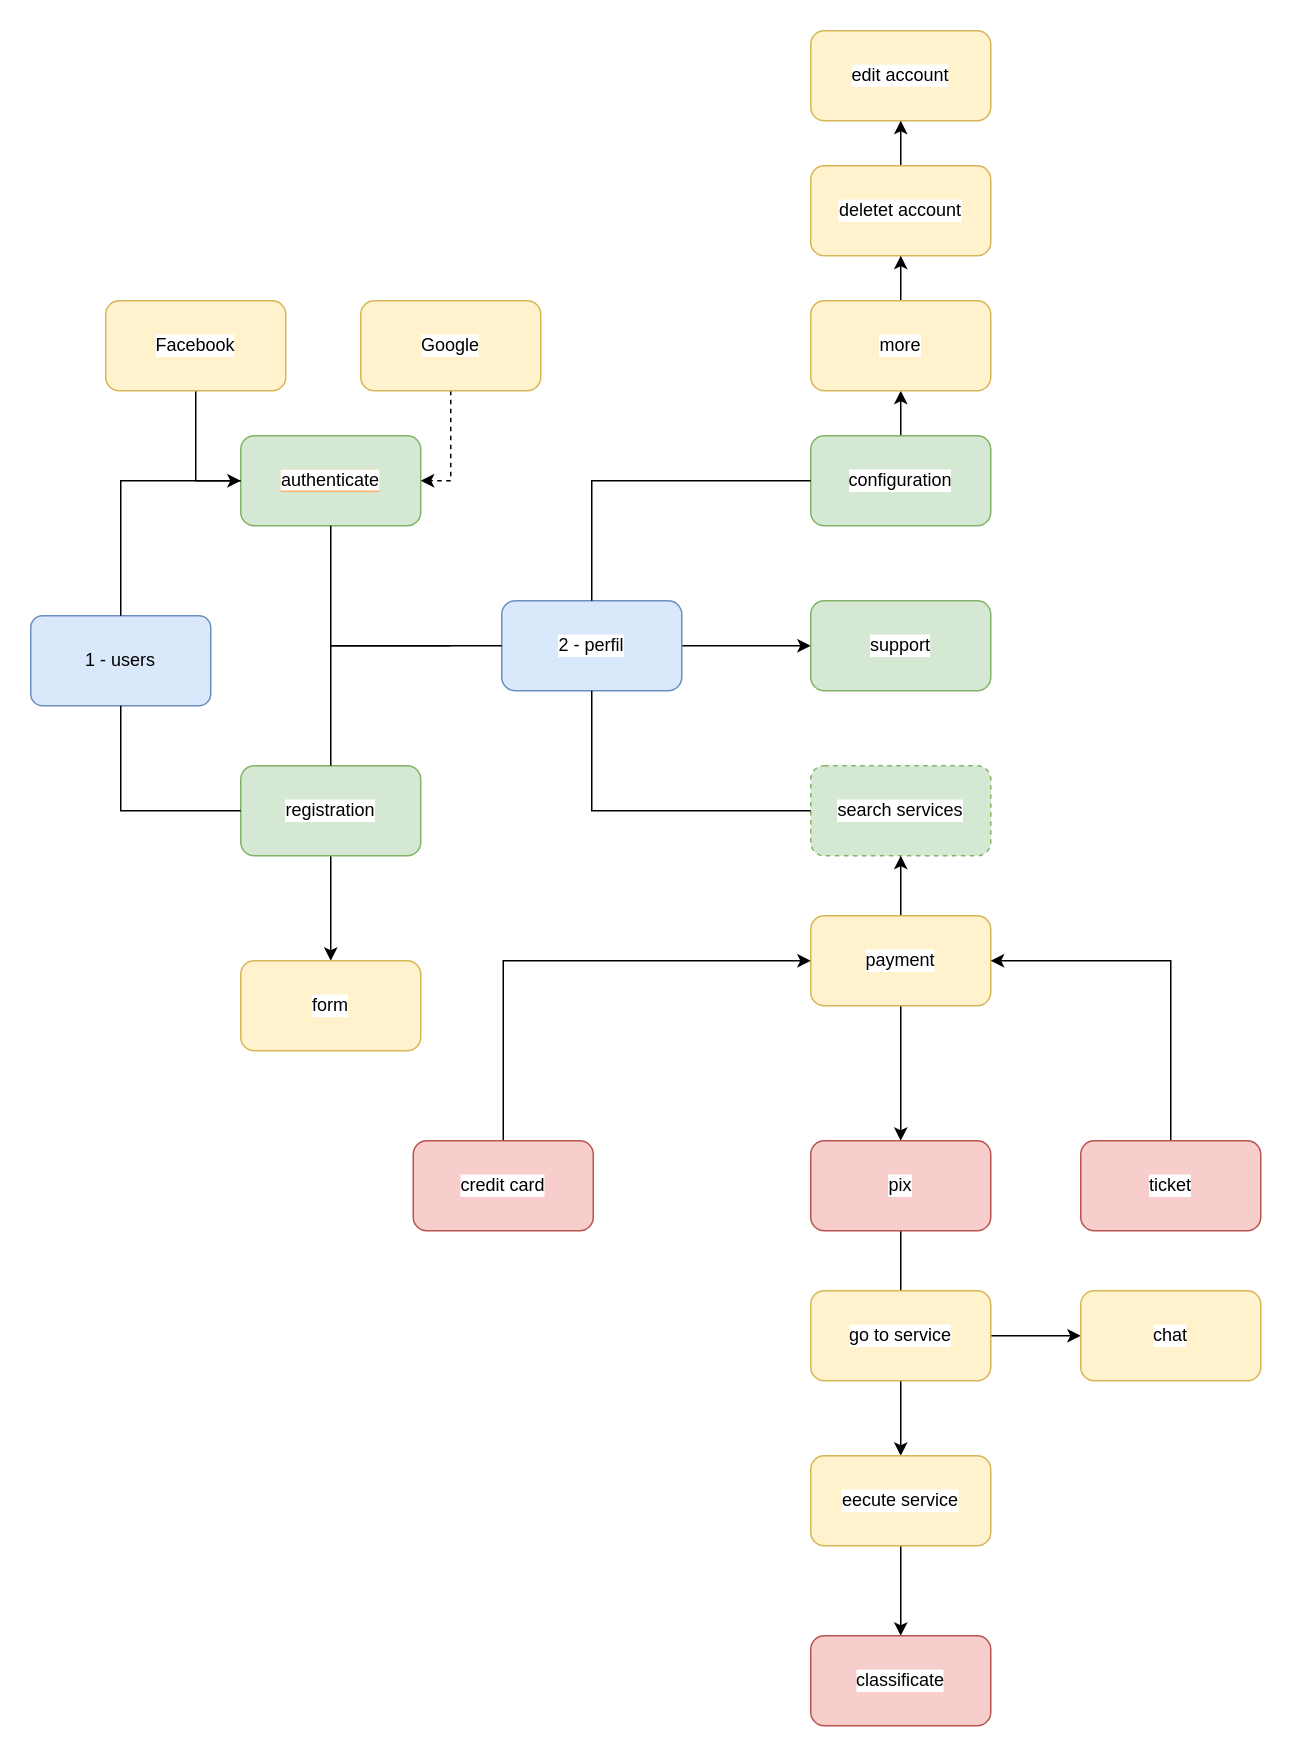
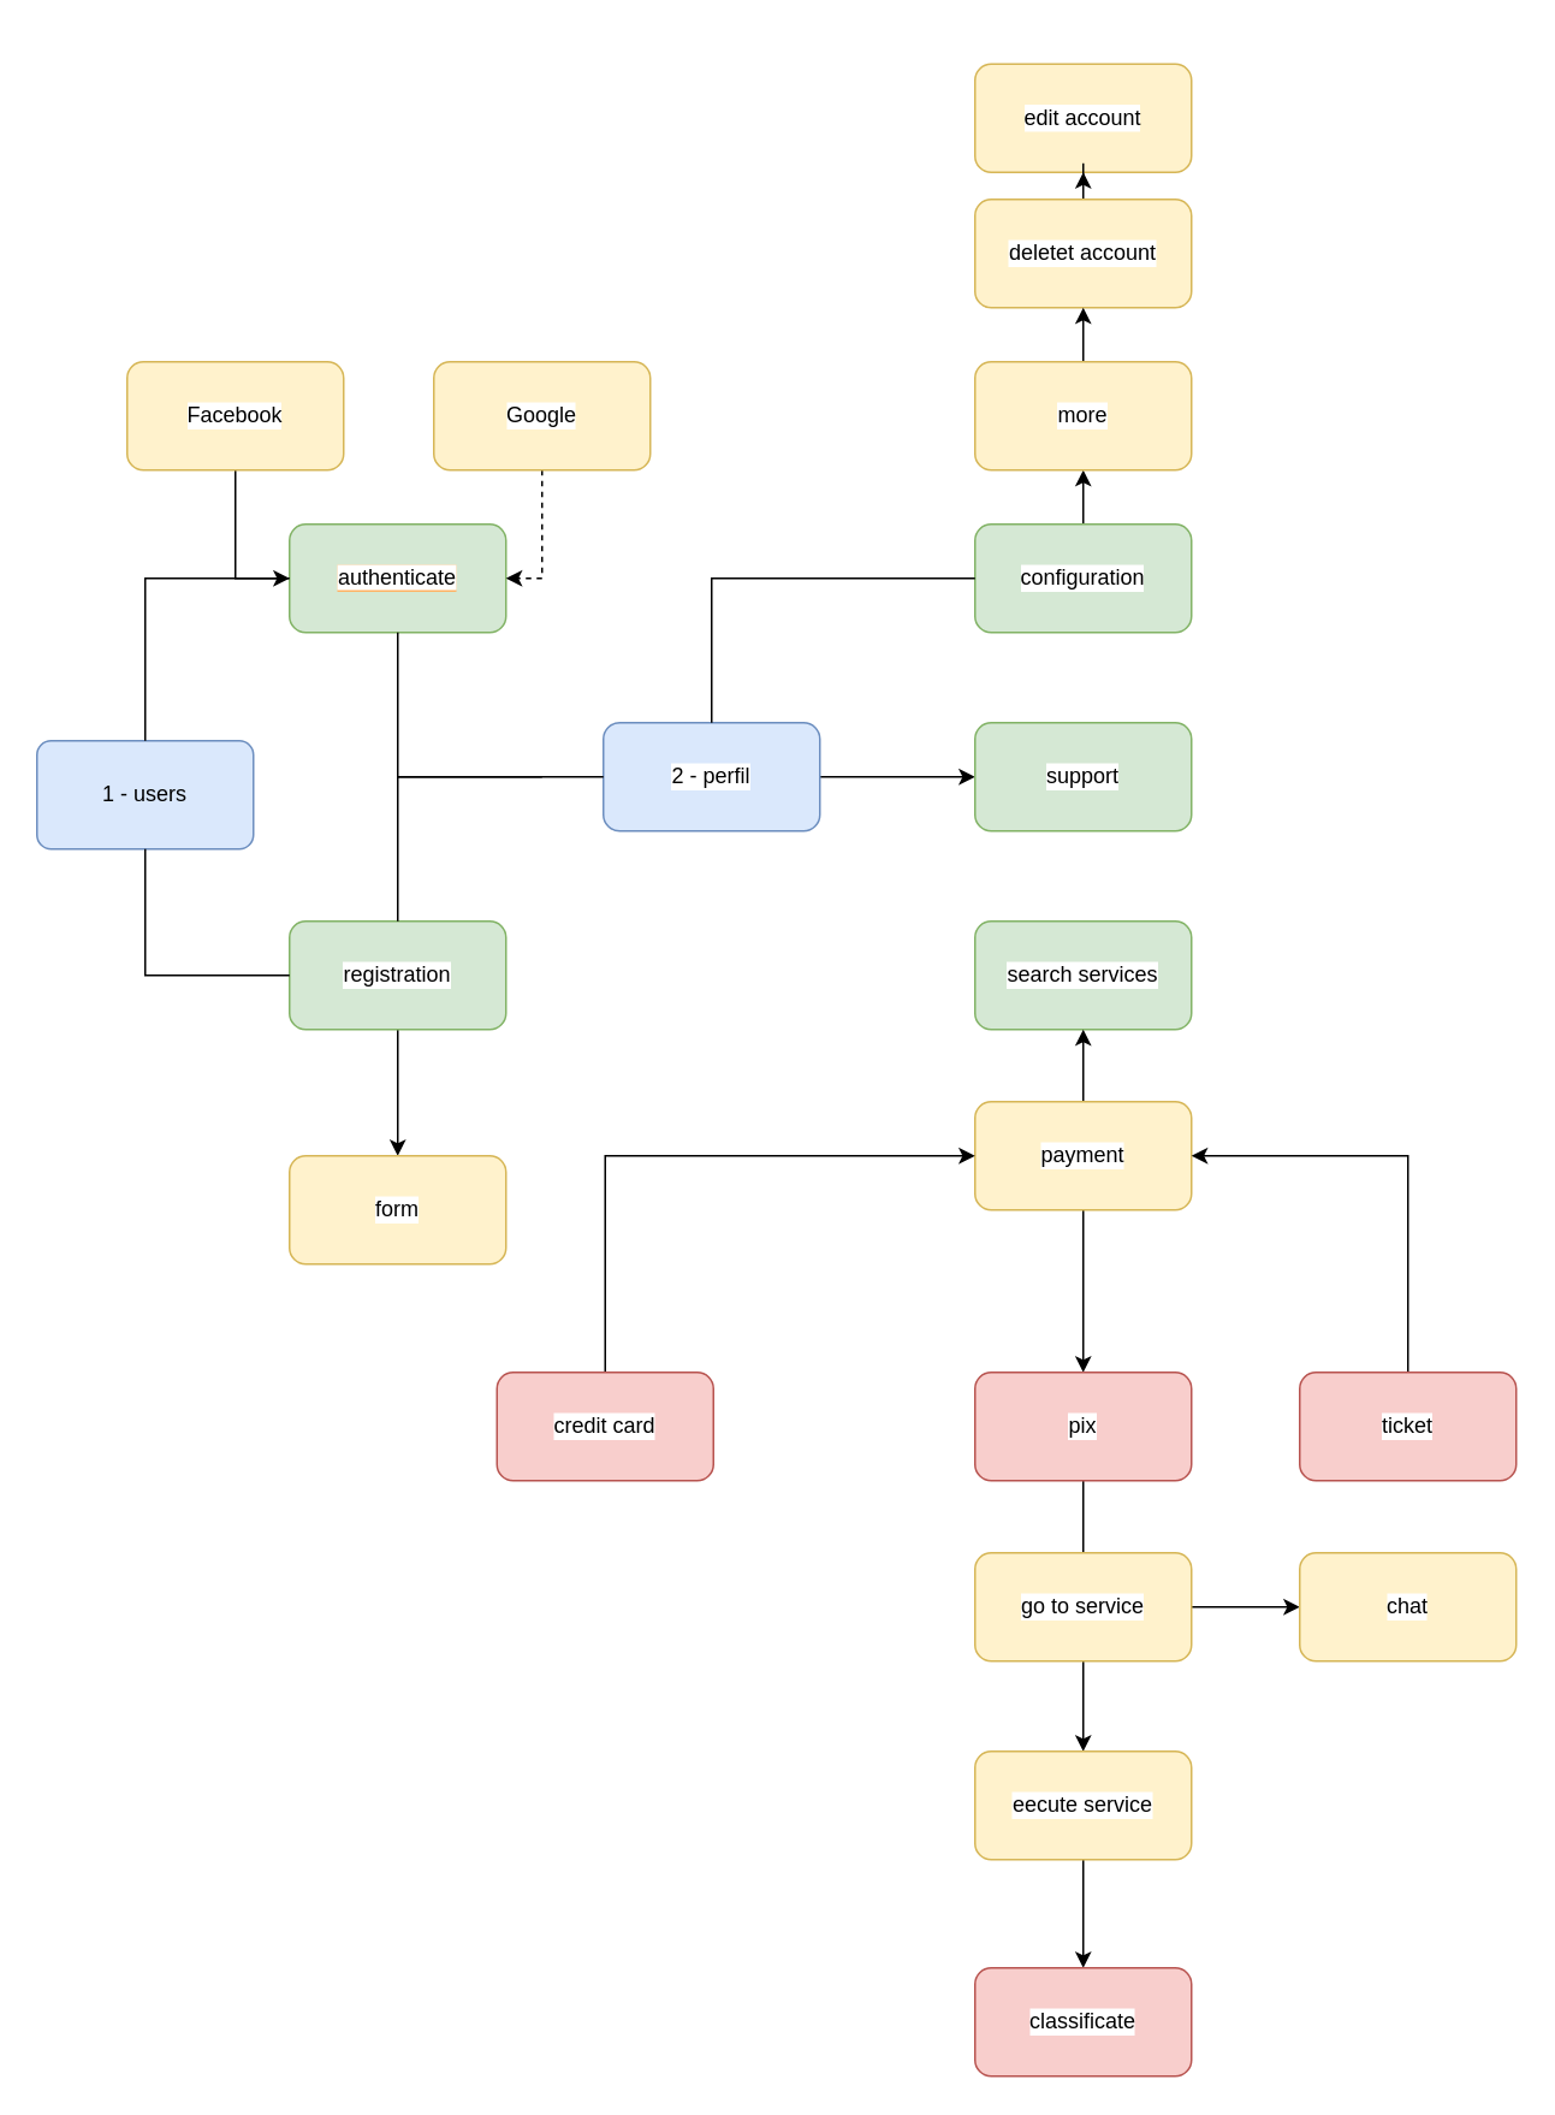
- <mxCell id="35" value="edit account" style="rounded=1;whiteSpace=wrap;html=1;labelBackgroundColor=#FFFFFF;fillColor=#fff2cc;strokeColor=#d6b656;" vertex="1" parent="1"><mxGeometry x="540" y="20" width="120" height="60" as="geometry" /></mxCell>
+ <mxCell id="35" value="edit account" style="rounded=1;whiteSpace=wrap;html=1;labelBackgroundColor=#FFFFFF;fillColor=#fff2cc;strokeColor=#d6b656;" vertex="1" parent="1"><mxGeometry x="540" y="35" width="120" height="60" as="geometry" /></mxCell>
- <mxCell id="16" value="" style="endArrow=none;html=1;rounded=0;exitX=0.5;exitY=1;exitDx=0;exitDy=0;entryX=0;entryY=0.5;entryDx=0;entryDy=0;" edge="1" parent="1" source="9" target="15"><mxGeometry width="50" height="50" relative="1" as="geometry"><mxPoint x="370" y="410" as="sourcePoint" /><mxPoint x="420" y="360" as="targetPoint" /><Array as="points"><mxPoint x="394" y="540" /></Array></mxGeometry></mxCell>
- <mxCell id="15" value="search services" style="rounded=1;whiteSpace=wrap;html=1;labelBackgroundColor=#FFFFFF;fillColor=#d5e8d4;strokeColor=#82b366;dashed=1;" vertex="1" parent="1"><mxGeometry x="540" y="510" width="120" height="60" as="geometry" /></mxCell>
+ <mxCell id="15" value="search services" style="rounded=1;whiteSpace=wrap;html=1;labelBackgroundColor=#FFFFFF;fillColor=#d5e8d4;strokeColor=#82b366;" vertex="1" parent="1"><mxGeometry x="540" y="510" width="120" height="60" as="geometry" /></mxCell>
